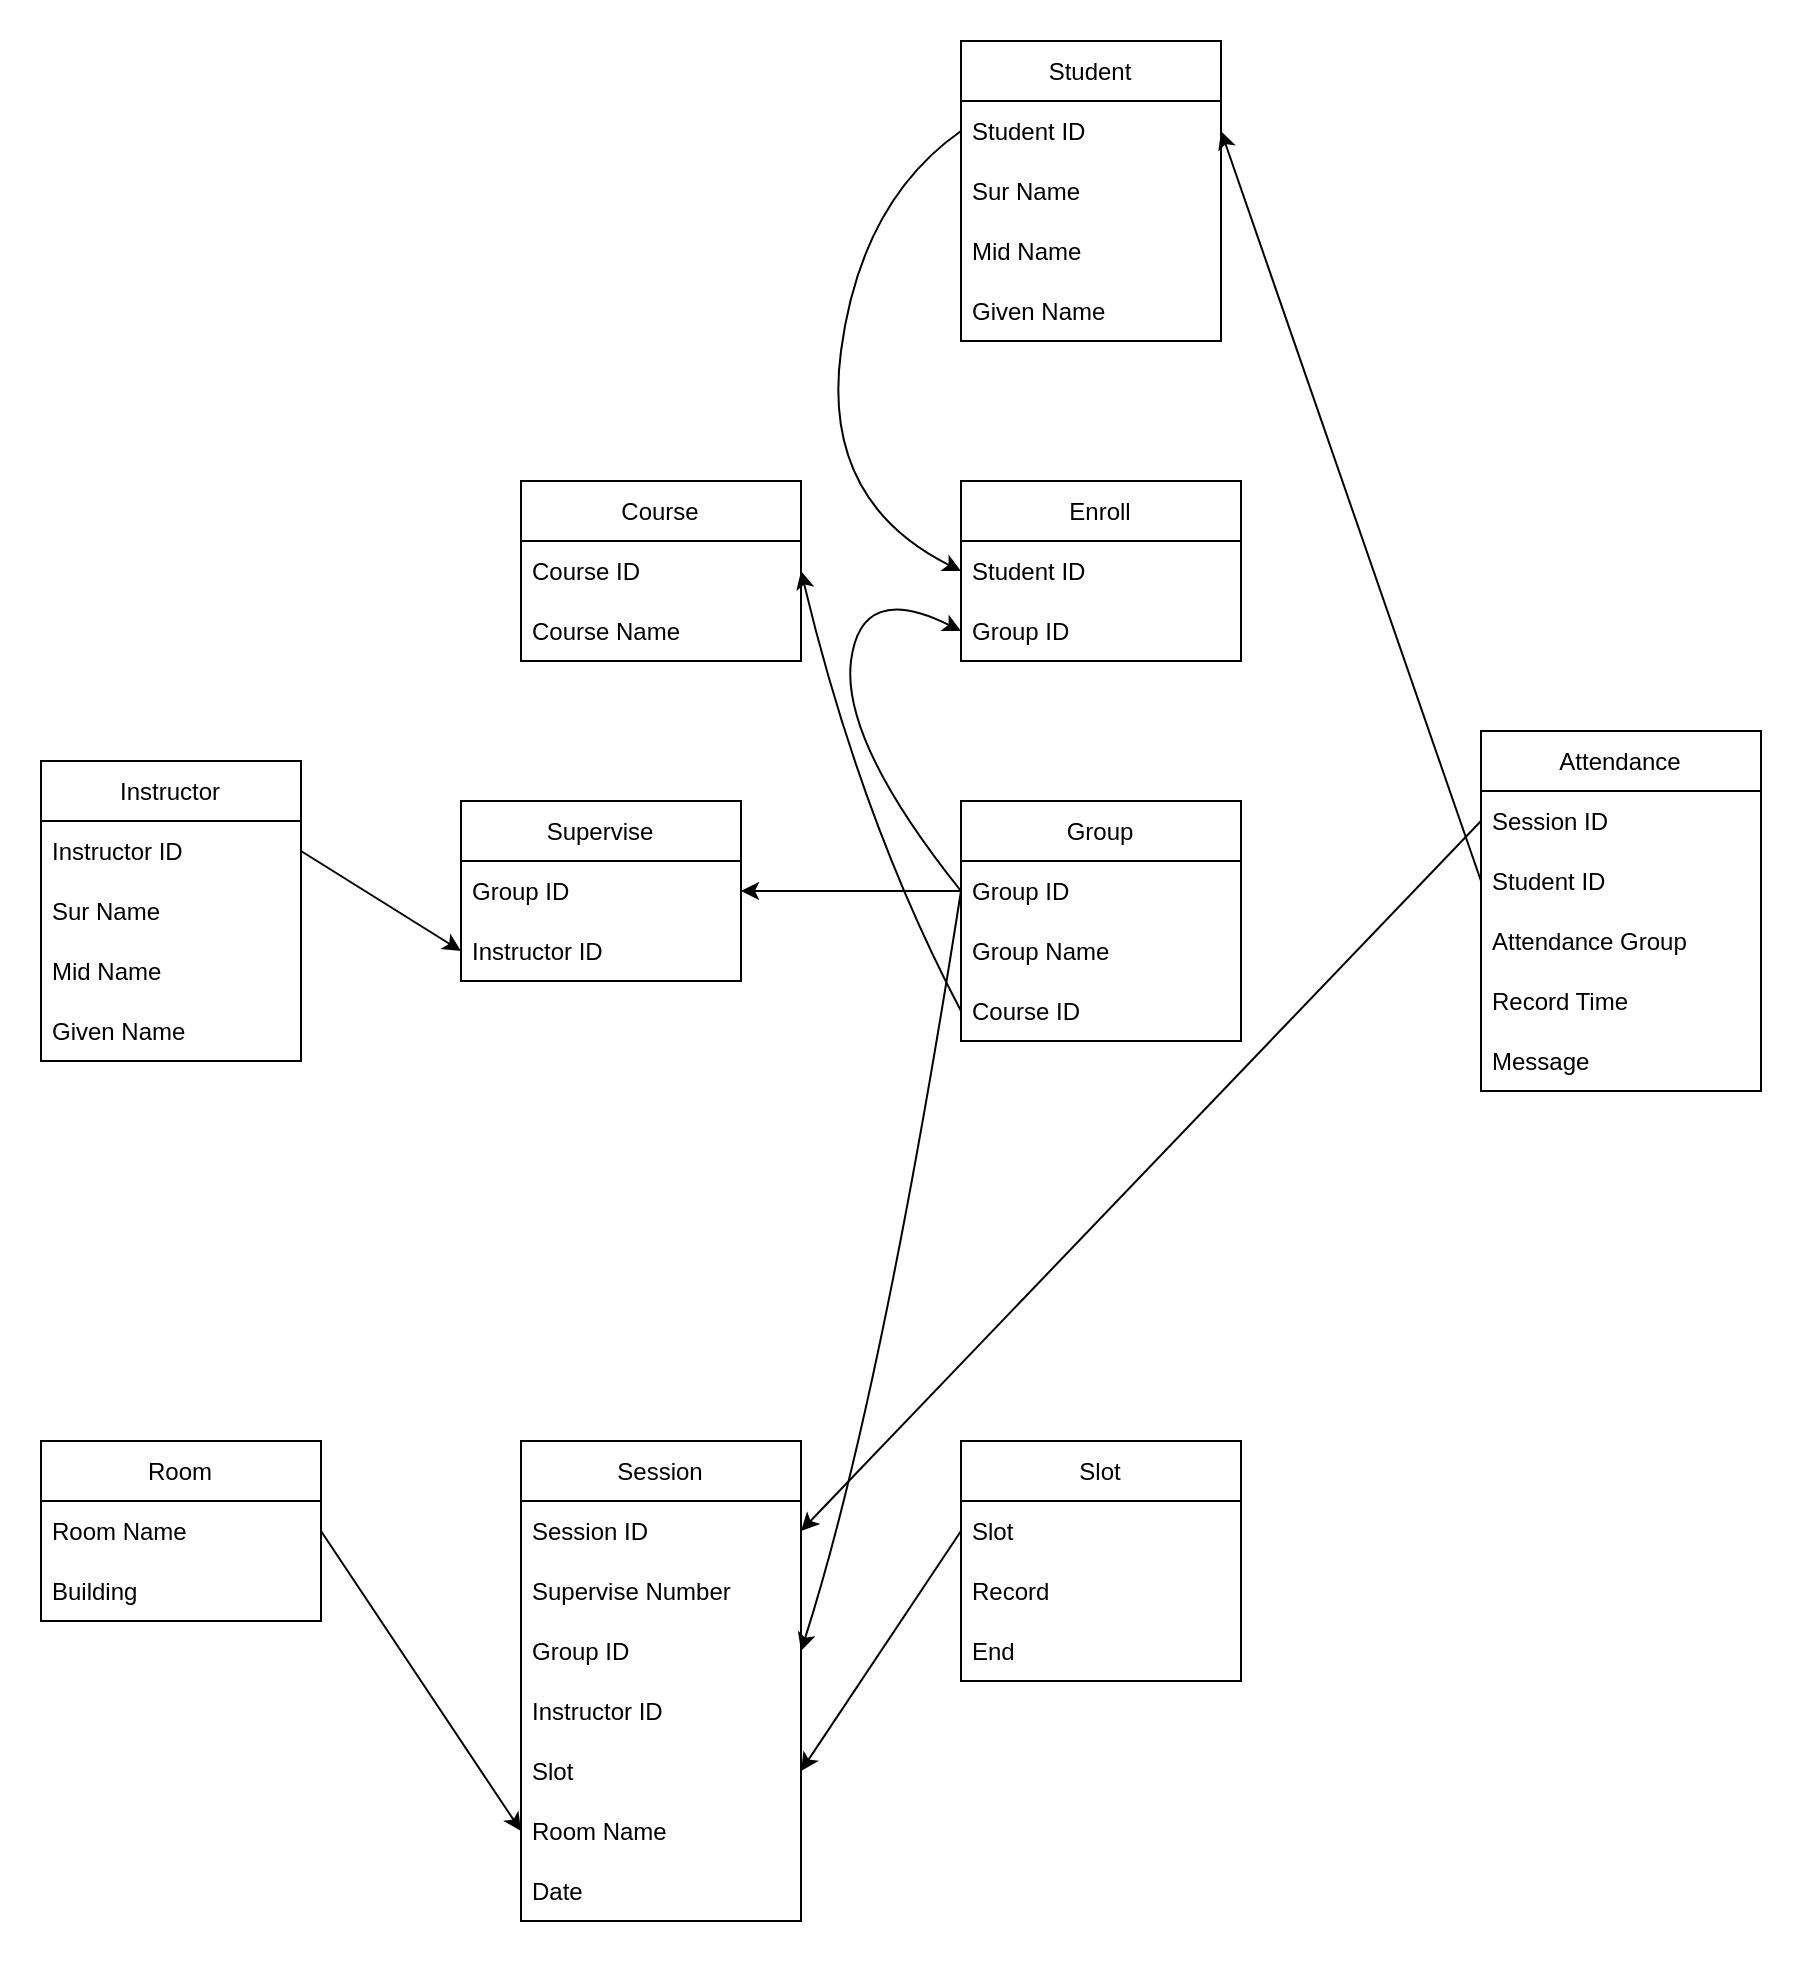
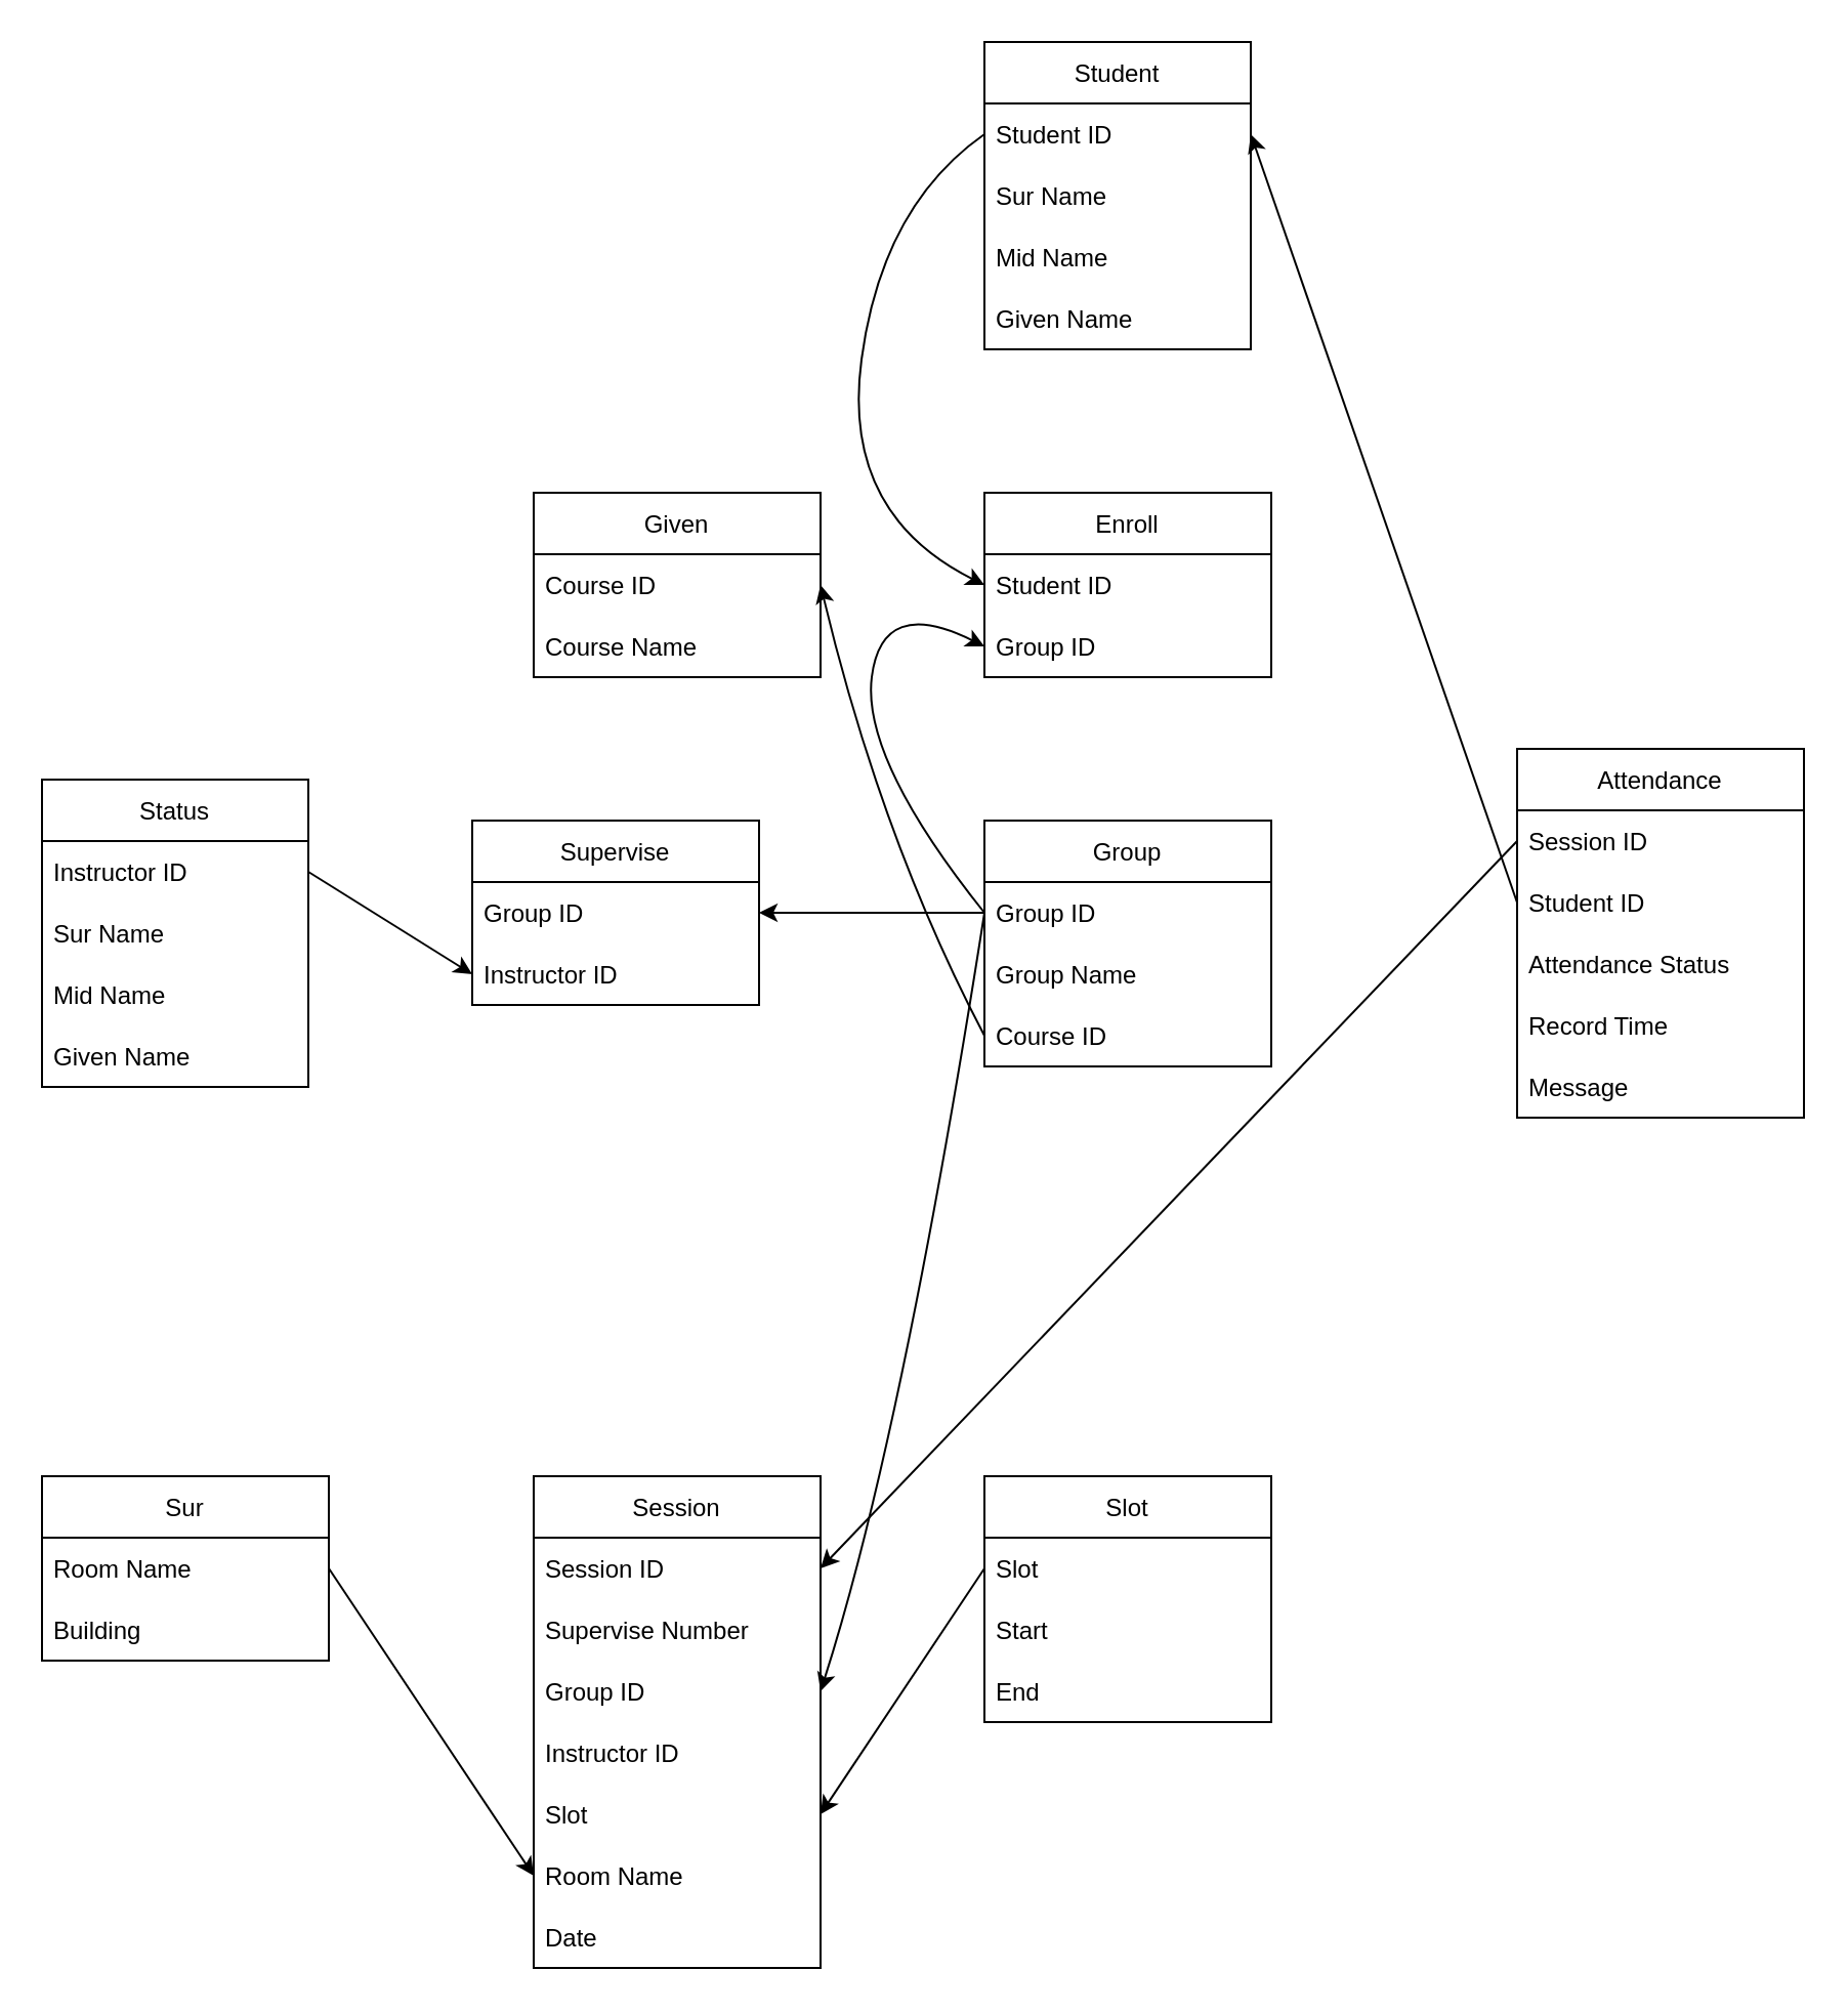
- <mxCell id="29" value="Course" style="swimlane;fontStyle=0;childLayout=stackLayout;horizontal=1;startSize=30;horizontalStack=0;resizeParent=1;resizeParentMax=0;resizeLast=0;collapsible=1;marginBottom=0;" vertex="1" parent="1"><mxGeometry x="260" y="240" width="140" height="90" as="geometry" /></mxCell>
+ <mxCell id="29" value="Given" style="swimlane;fontStyle=0;childLayout=stackLayout;horizontal=1;startSize=30;horizontalStack=0;resizeParent=1;resizeParentMax=0;resizeLast=0;collapsible=1;marginBottom=0;" vertex="1" parent="1"><mxGeometry x="260" y="240" width="140" height="90" as="geometry" /></mxCell>
- <mxCell id="2" value="Instructor" style="swimlane;fontStyle=0;childLayout=stackLayout;horizontal=1;startSize=30;horizontalStack=0;resizeParent=1;resizeParentMax=0;resizeLast=0;collapsible=1;marginBottom=0;" vertex="1" parent="1"><mxGeometry x="20" y="380" width="130" height="150" as="geometry"><mxRectangle x="470" y="90" width="80" height="30" as="alternateBounds" /></mxGeometry></mxCell>
+ <mxCell id="2" value="Status" style="swimlane;fontStyle=0;childLayout=stackLayout;horizontal=1;startSize=30;horizontalStack=0;resizeParent=1;resizeParentMax=0;resizeLast=0;collapsible=1;marginBottom=0;" vertex="1" parent="1"><mxGeometry x="20" y="380" width="130" height="150" as="geometry"><mxRectangle x="470" y="90" width="80" height="30" as="alternateBounds" /></mxGeometry></mxCell>
- <mxCell id="43" value="Attendance Group" style="text;strokeColor=none;fillColor=none;align=left;verticalAlign=middle;spacingLeft=4;spacingRight=4;overflow=hidden;points=[[0,0.5],[1,0.5]];portConstraint=eastwest;rotatable=0;" vertex="1" parent="40"><mxGeometry y="90" width="140" height="30" as="geometry" /></mxCell>
+ <mxCell id="43" value="Attendance Status" style="text;strokeColor=none;fillColor=none;align=left;verticalAlign=middle;spacingLeft=4;spacingRight=4;overflow=hidden;points=[[0,0.5],[1,0.5]];portConstraint=eastwest;rotatable=0;" vertex="1" parent="40"><mxGeometry y="90" width="140" height="30" as="geometry" /></mxCell>
- <mxCell id="26" value="Room" style="swimlane;fontStyle=0;childLayout=stackLayout;horizontal=1;startSize=30;horizontalStack=0;resizeParent=1;resizeParentMax=0;resizeLast=0;collapsible=1;marginBottom=0;" vertex="1" parent="1"><mxGeometry x="20" y="720" width="140" height="90" as="geometry" /></mxCell>
+ <mxCell id="26" value="Sur" style="swimlane;fontStyle=0;childLayout=stackLayout;horizontal=1;startSize=30;horizontalStack=0;resizeParent=1;resizeParentMax=0;resizeLast=0;collapsible=1;marginBottom=0;" vertex="1" parent="1"><mxGeometry x="20" y="720" width="140" height="90" as="geometry" /></mxCell>
- <mxCell id="16" value="Record" style="text;strokeColor=none;fillColor=none;align=left;verticalAlign=middle;spacingLeft=4;spacingRight=4;overflow=hidden;points=[[0,0.5],[1,0.5]];portConstraint=eastwest;rotatable=0;" vertex="1" parent="14"><mxGeometry y="60" width="140" height="30" as="geometry" /></mxCell>
+ <mxCell id="16" value="Start" style="text;strokeColor=none;fillColor=none;align=left;verticalAlign=middle;spacingLeft=4;spacingRight=4;overflow=hidden;points=[[0,0.5],[1,0.5]];portConstraint=eastwest;rotatable=0;" vertex="1" parent="14"><mxGeometry y="60" width="140" height="30" as="geometry" /></mxCell>
